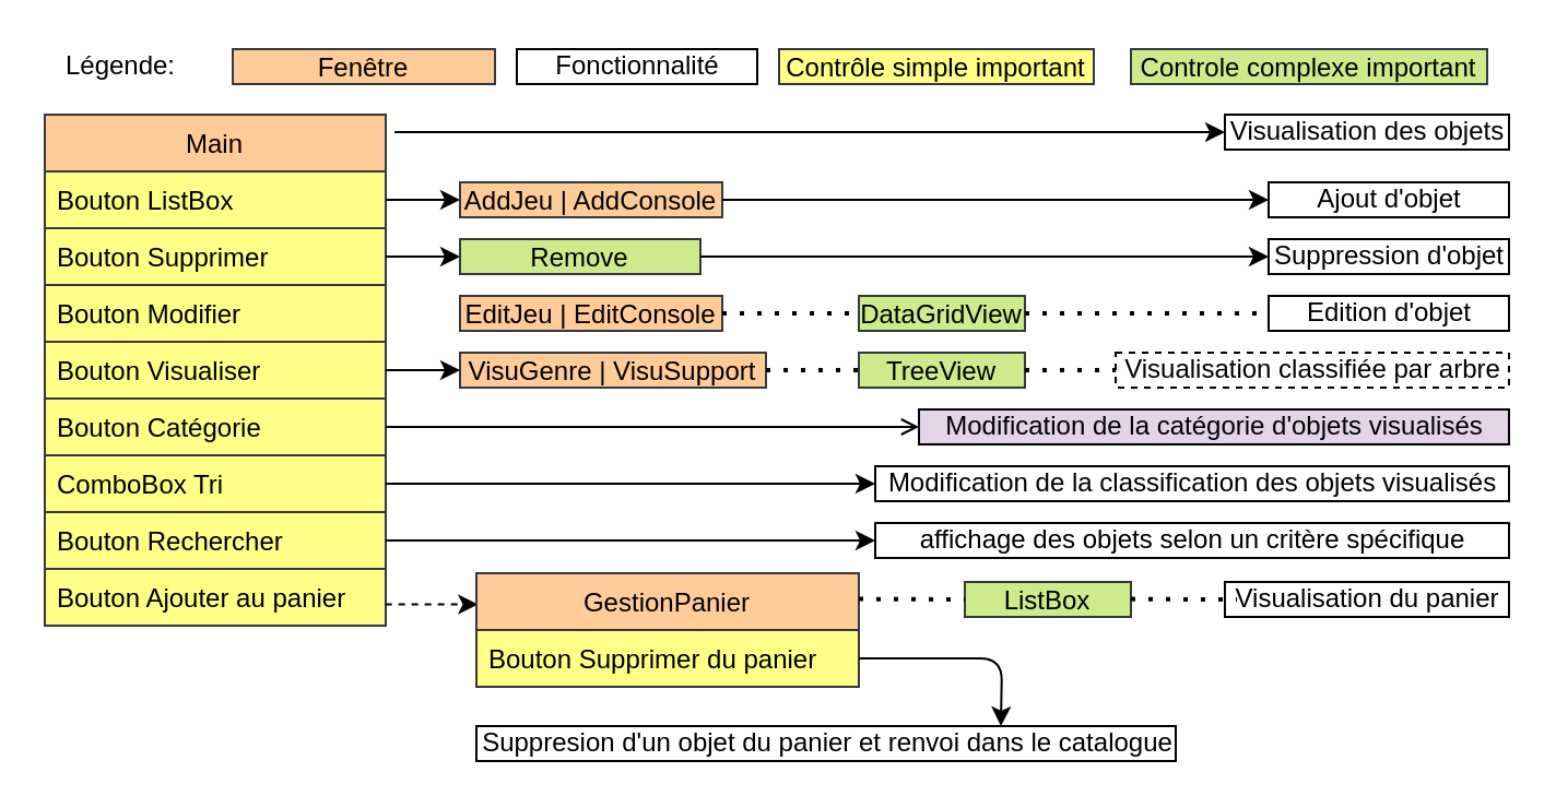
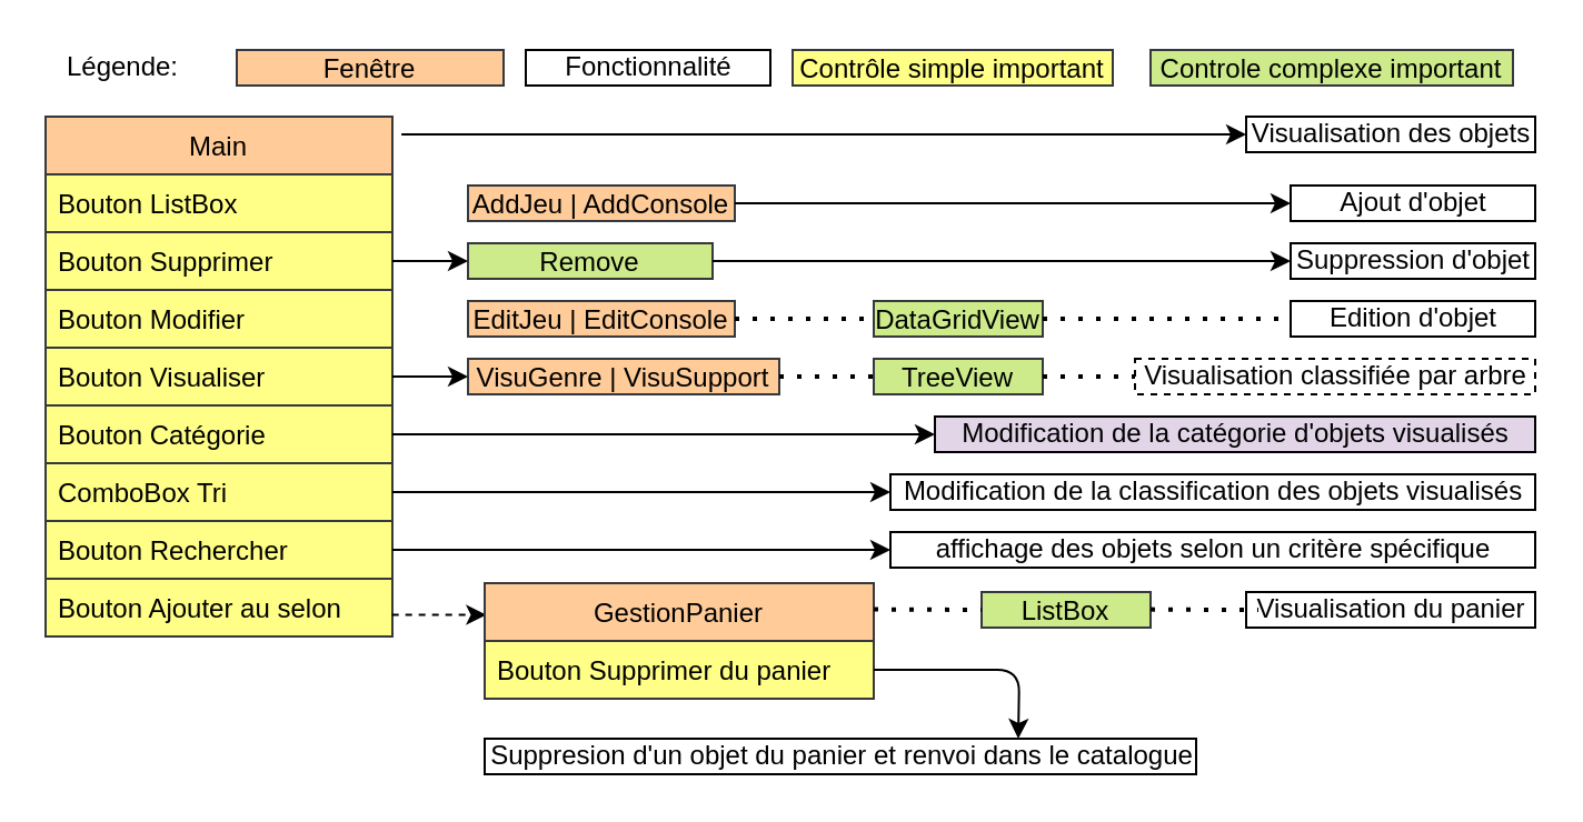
- <mxCell id="11" value="" style="endArrow=classic;html=1;exitX=1;exitY=0.5;exitDx=0;exitDy=0;entryX=0;entryY=0.5;entryDx=0;entryDy=0;" edge="1" parent="1" source="3" target="22"><mxGeometry relative="1" as="geometry"><mxPoint x="170" y="92" as="sourcePoint" /><mxPoint x="260" y="91" as="targetPoint" /></mxGeometry></mxCell>
- <mxCell id="16" value="" style="endArrow=open;html=1;exitX=1;exitY=0.5;exitDx=0;exitDy=0;entryX=0;entryY=0.5;entryDx=0;entryDy=0;" edge="1" parent="1" source="7" target="17"><mxGeometry relative="1" as="geometry"><mxPoint x="186" y="179" as="sourcePoint" /><mxPoint x="390" y="195" as="targetPoint" /></mxGeometry></mxCell>
+ <mxCell id="16" value="" style="endArrow=classic;html=1;exitX=1;exitY=0.5;exitDx=0;exitDy=0;entryX=0;entryY=0.5;entryDx=0;entryDy=0;" edge="1" parent="1" source="7" target="17"><mxGeometry relative="1" as="geometry"><mxPoint x="186" y="179" as="sourcePoint" /><mxPoint x="390" y="195" as="targetPoint" /></mxGeometry></mxCell>
- <mxCell id="10" value="Bouton Ajouter au panier" style="text;fillColor=#ffff88;align=left;verticalAlign=top;spacingLeft=4;spacingRight=4;overflow=hidden;rotatable=0;points=[[0,0.5],[1,0.5]];portConstraint=eastwest;strokeColor=#36393d;" vertex="1" parent="2"><mxGeometry y="208" width="156" height="26" as="geometry" /></mxCell>
+ <mxCell id="10" value="Bouton Ajouter au selon" style="text;fillColor=#ffff88;align=left;verticalAlign=top;spacingLeft=4;spacingRight=4;overflow=hidden;rotatable=0;points=[[0,0.5],[1,0.5]];portConstraint=eastwest;strokeColor=#36393d;" vertex="1" parent="2"><mxGeometry y="208" width="156" height="26" as="geometry" /></mxCell>
